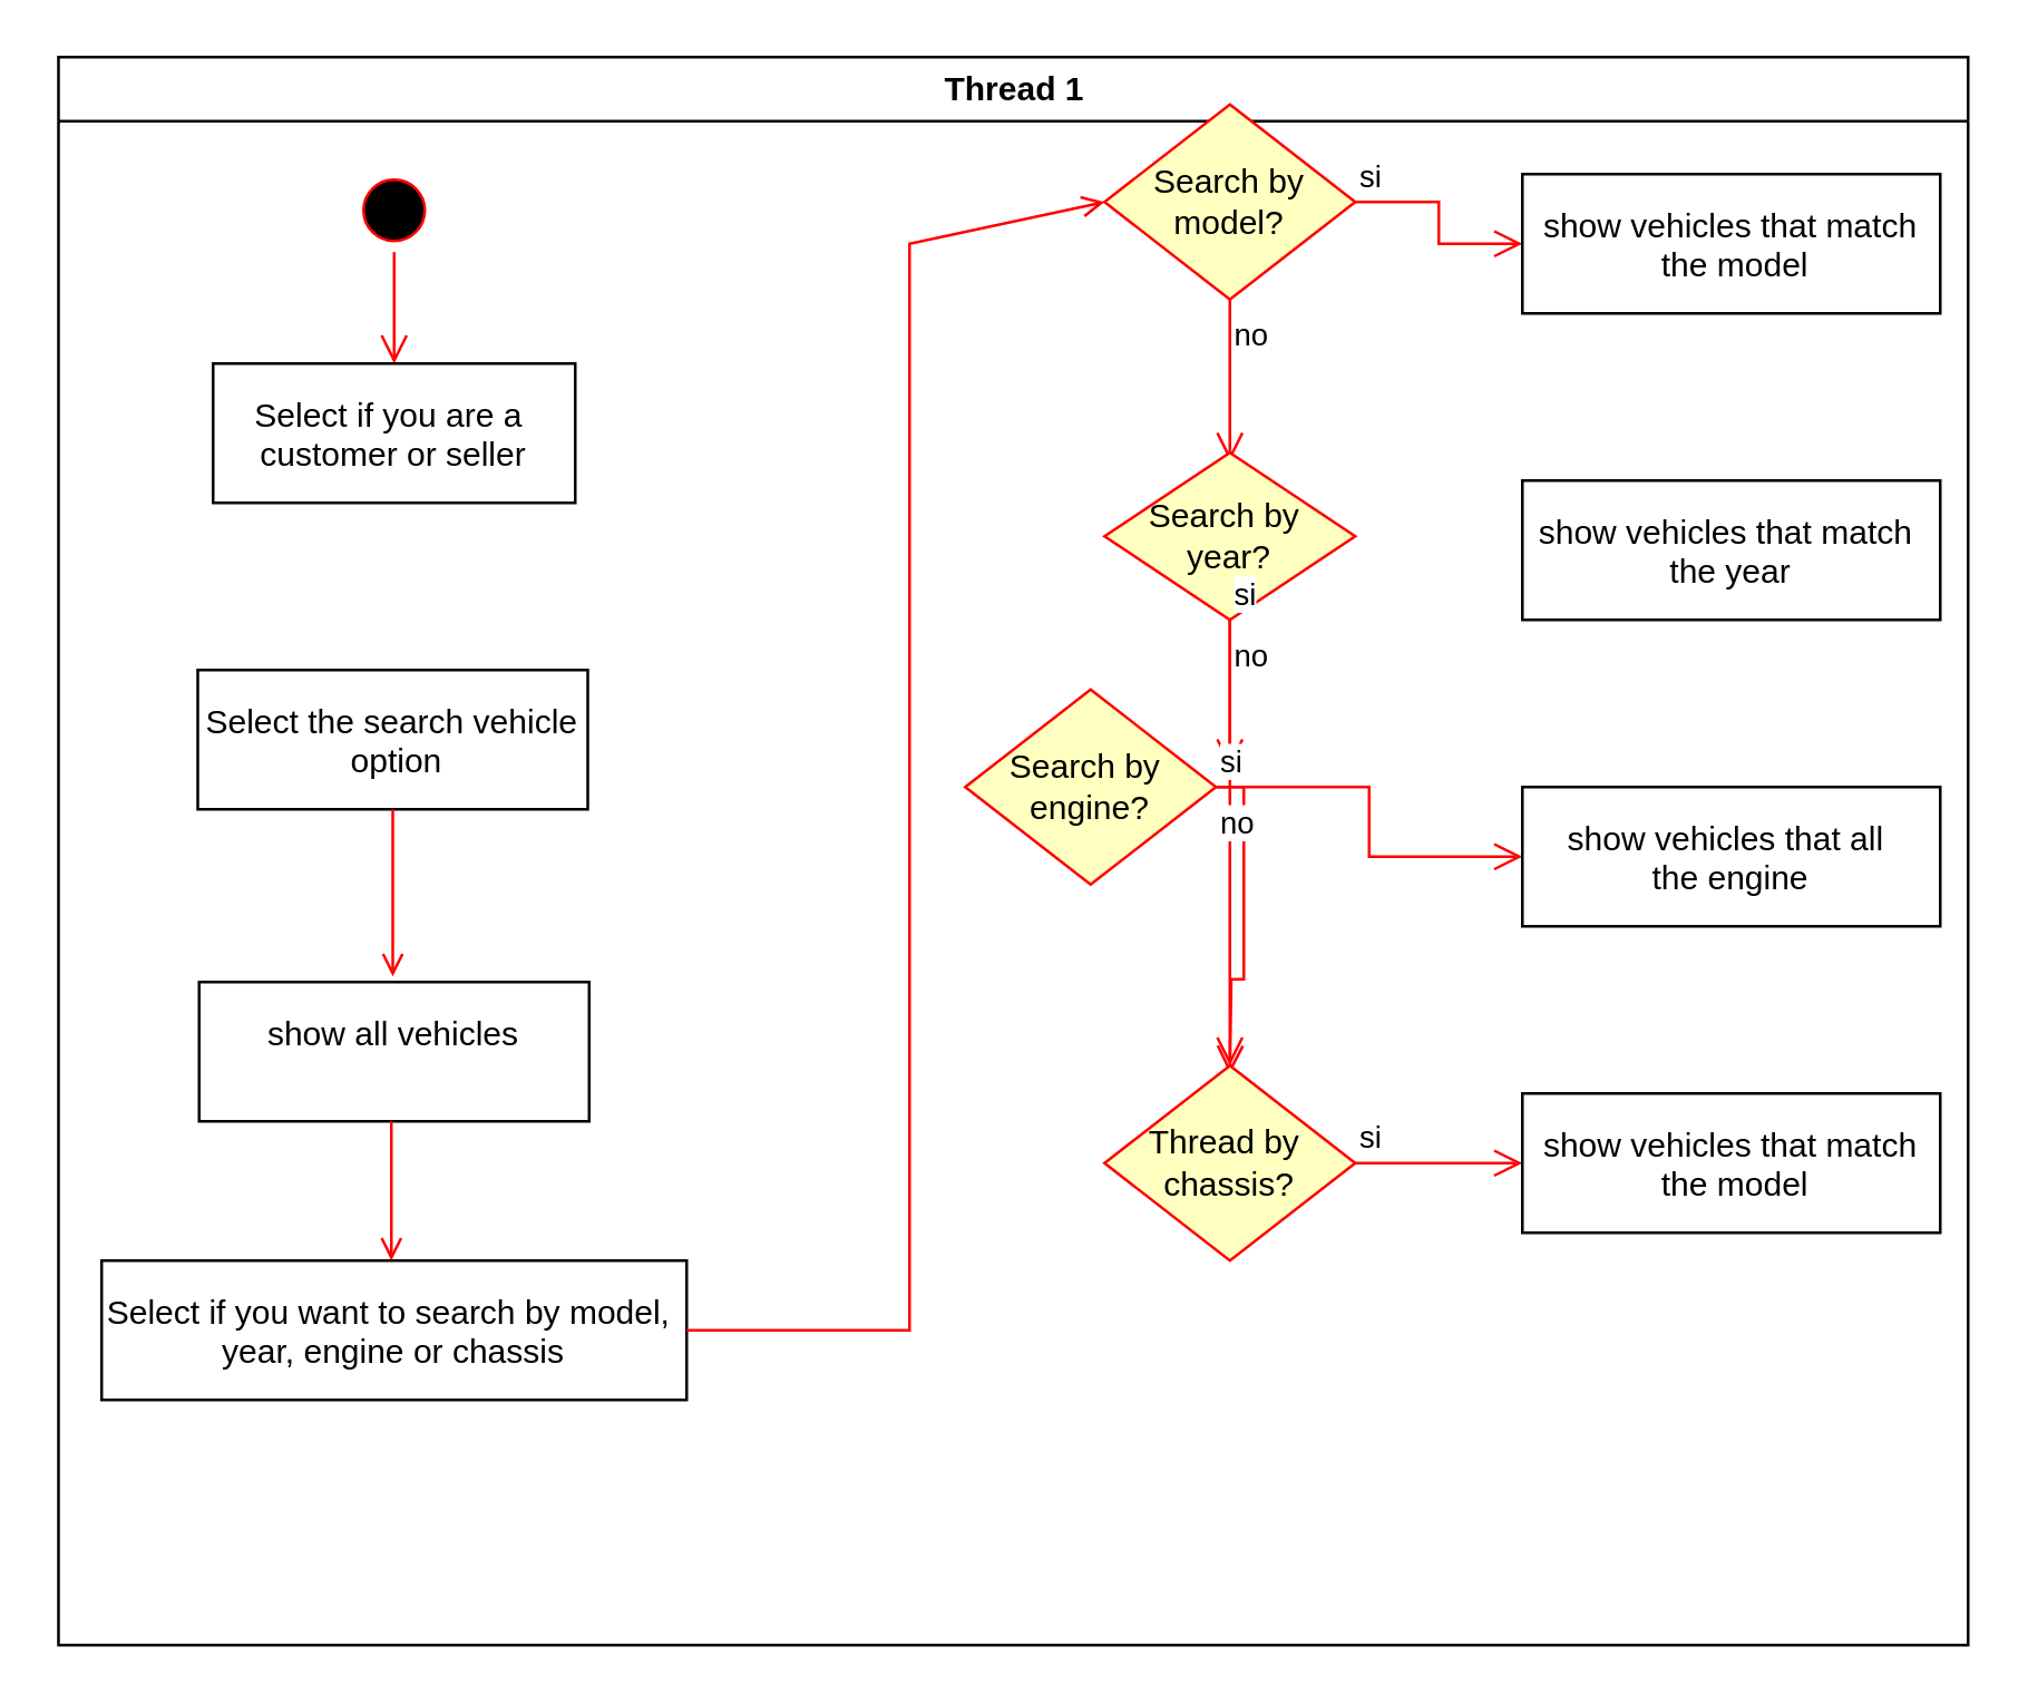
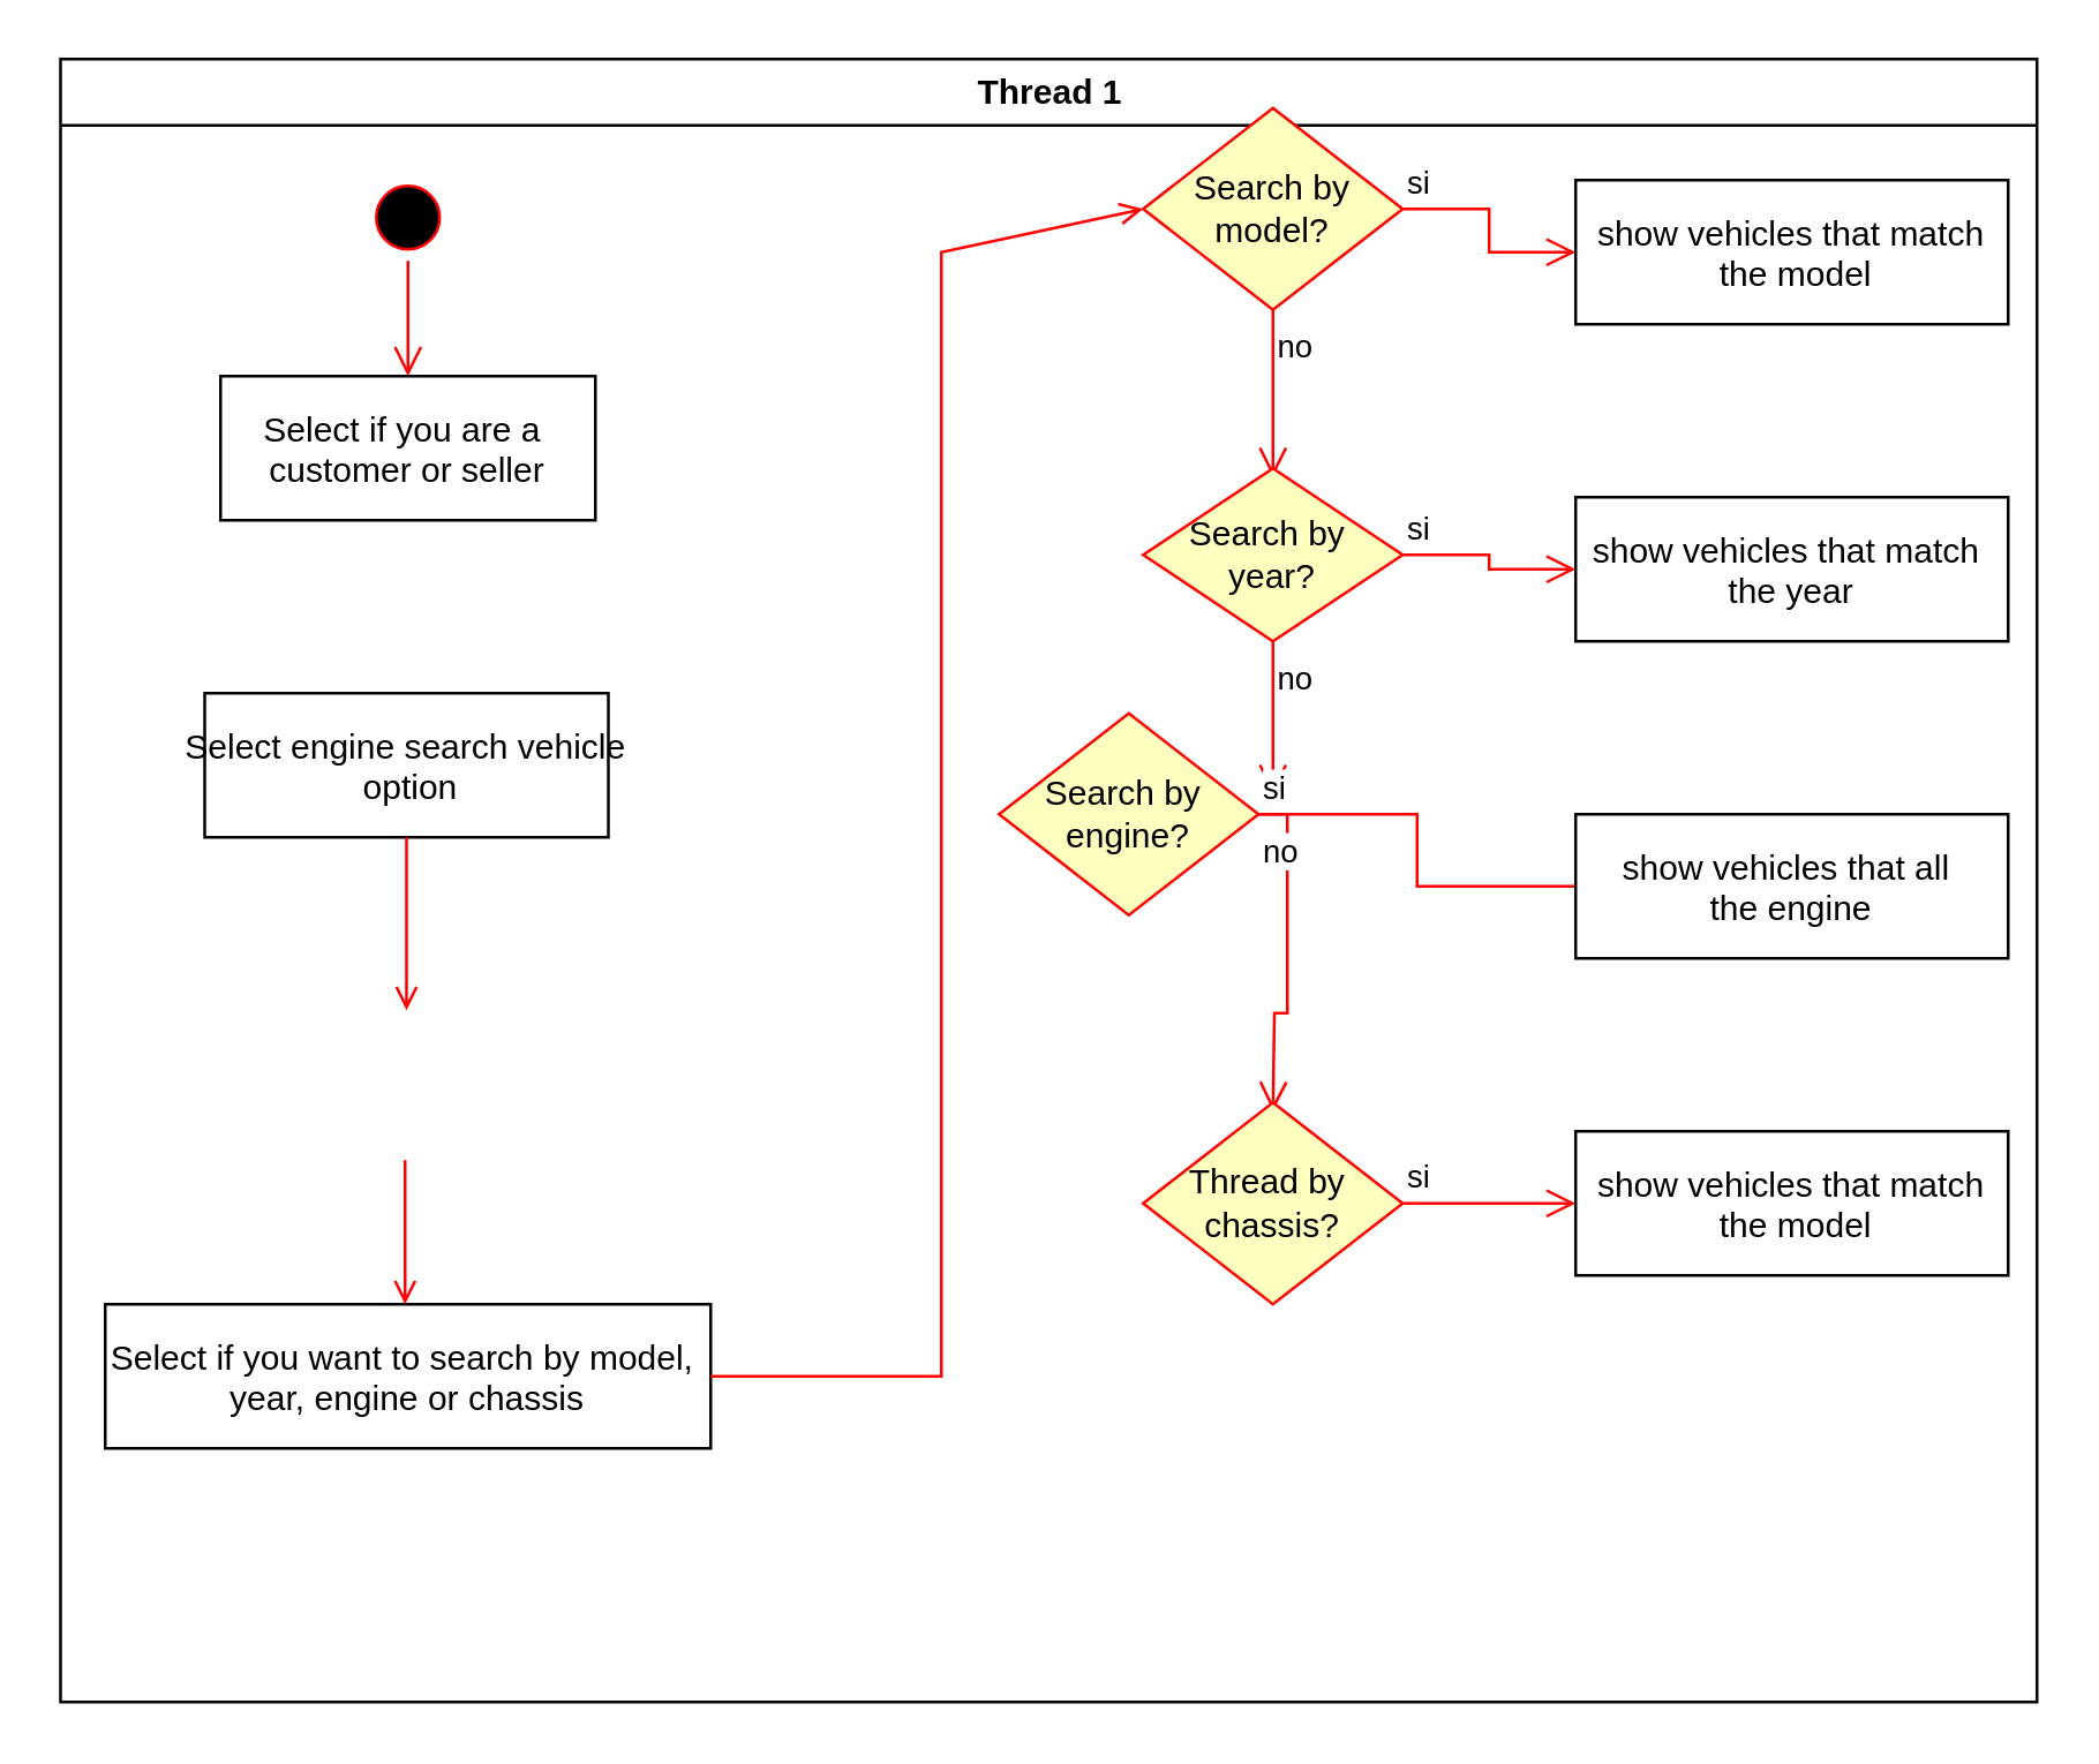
- <mxCell id="6" value="&#10;Select the search vehicle&#10; option&#10;" style="" vertex="1" parent="2"><mxGeometry x="50" y="220" width="140" height="50" as="geometry" /></mxCell>
+ <mxCell id="6" value="&#10;Select engine search vehicle&#10; option&#10;" style="" vertex="1" parent="2"><mxGeometry x="50" y="220" width="140" height="50" as="geometry" /></mxCell>
- <mxCell id="19" value="si" style="edgeStyle=orthogonalEdgeStyle;html=1;align=left;verticalAlign=bottom;endArrow=open;endSize=8;strokeColor=#ff0000;rounded=0;entryX=0;entryY=0.5;entryDx=0;entryDy=0;" edge="1" parent="2" source="18" target="21"><mxGeometry x="-1" relative="1" as="geometry"><mxPoint x="505.5" y="287" as="targetPoint" /></mxGeometry></mxCell>
+ <mxCell id="19" value="si" style="edgeStyle=orthogonalEdgeStyle;html=1;align=left;verticalAlign=bottom;endArrow=none;endSize=8;strokeColor=#ff0000;rounded=0;entryX=0;entryY=0.5;entryDx=0;entryDy=0;" edge="1" parent="2" source="18" target="21"><mxGeometry x="-1" relative="1" as="geometry"><mxPoint x="505.5" y="287" as="targetPoint" /></mxGeometry></mxCell>
- <mxCell id="15" value="si" style="edgeStyle=orthogonalEdgeStyle;html=1;align=left;verticalAlign=bottom;endArrow=open;endSize=8;strokeColor=#ff0000;rounded=0;" edge="1" parent="2" source="14" target="22"><mxGeometry x="-1" relative="1" as="geometry"><mxPoint x="505.5" y="177" as="targetPoint" /></mxGeometry></mxCell>
+ <mxCell id="15" value="si" style="edgeStyle=orthogonalEdgeStyle;html=1;align=left;verticalAlign=bottom;endArrow=open;endSize=8;strokeColor=#ff0000;rounded=0;entryX=0;entryY=0.5;entryDx=0;entryDy=0;" edge="1" parent="2" source="14" target="17"><mxGeometry x="-1" relative="1" as="geometry"><mxPoint x="505.5" y="177" as="targetPoint" /></mxGeometry></mxCell>
- <mxCell id="25" value="show all vehicles&#10;" style="" vertex="1" parent="2"><mxGeometry x="50.5" y="332" width="140" height="50" as="geometry" /></mxCell>
